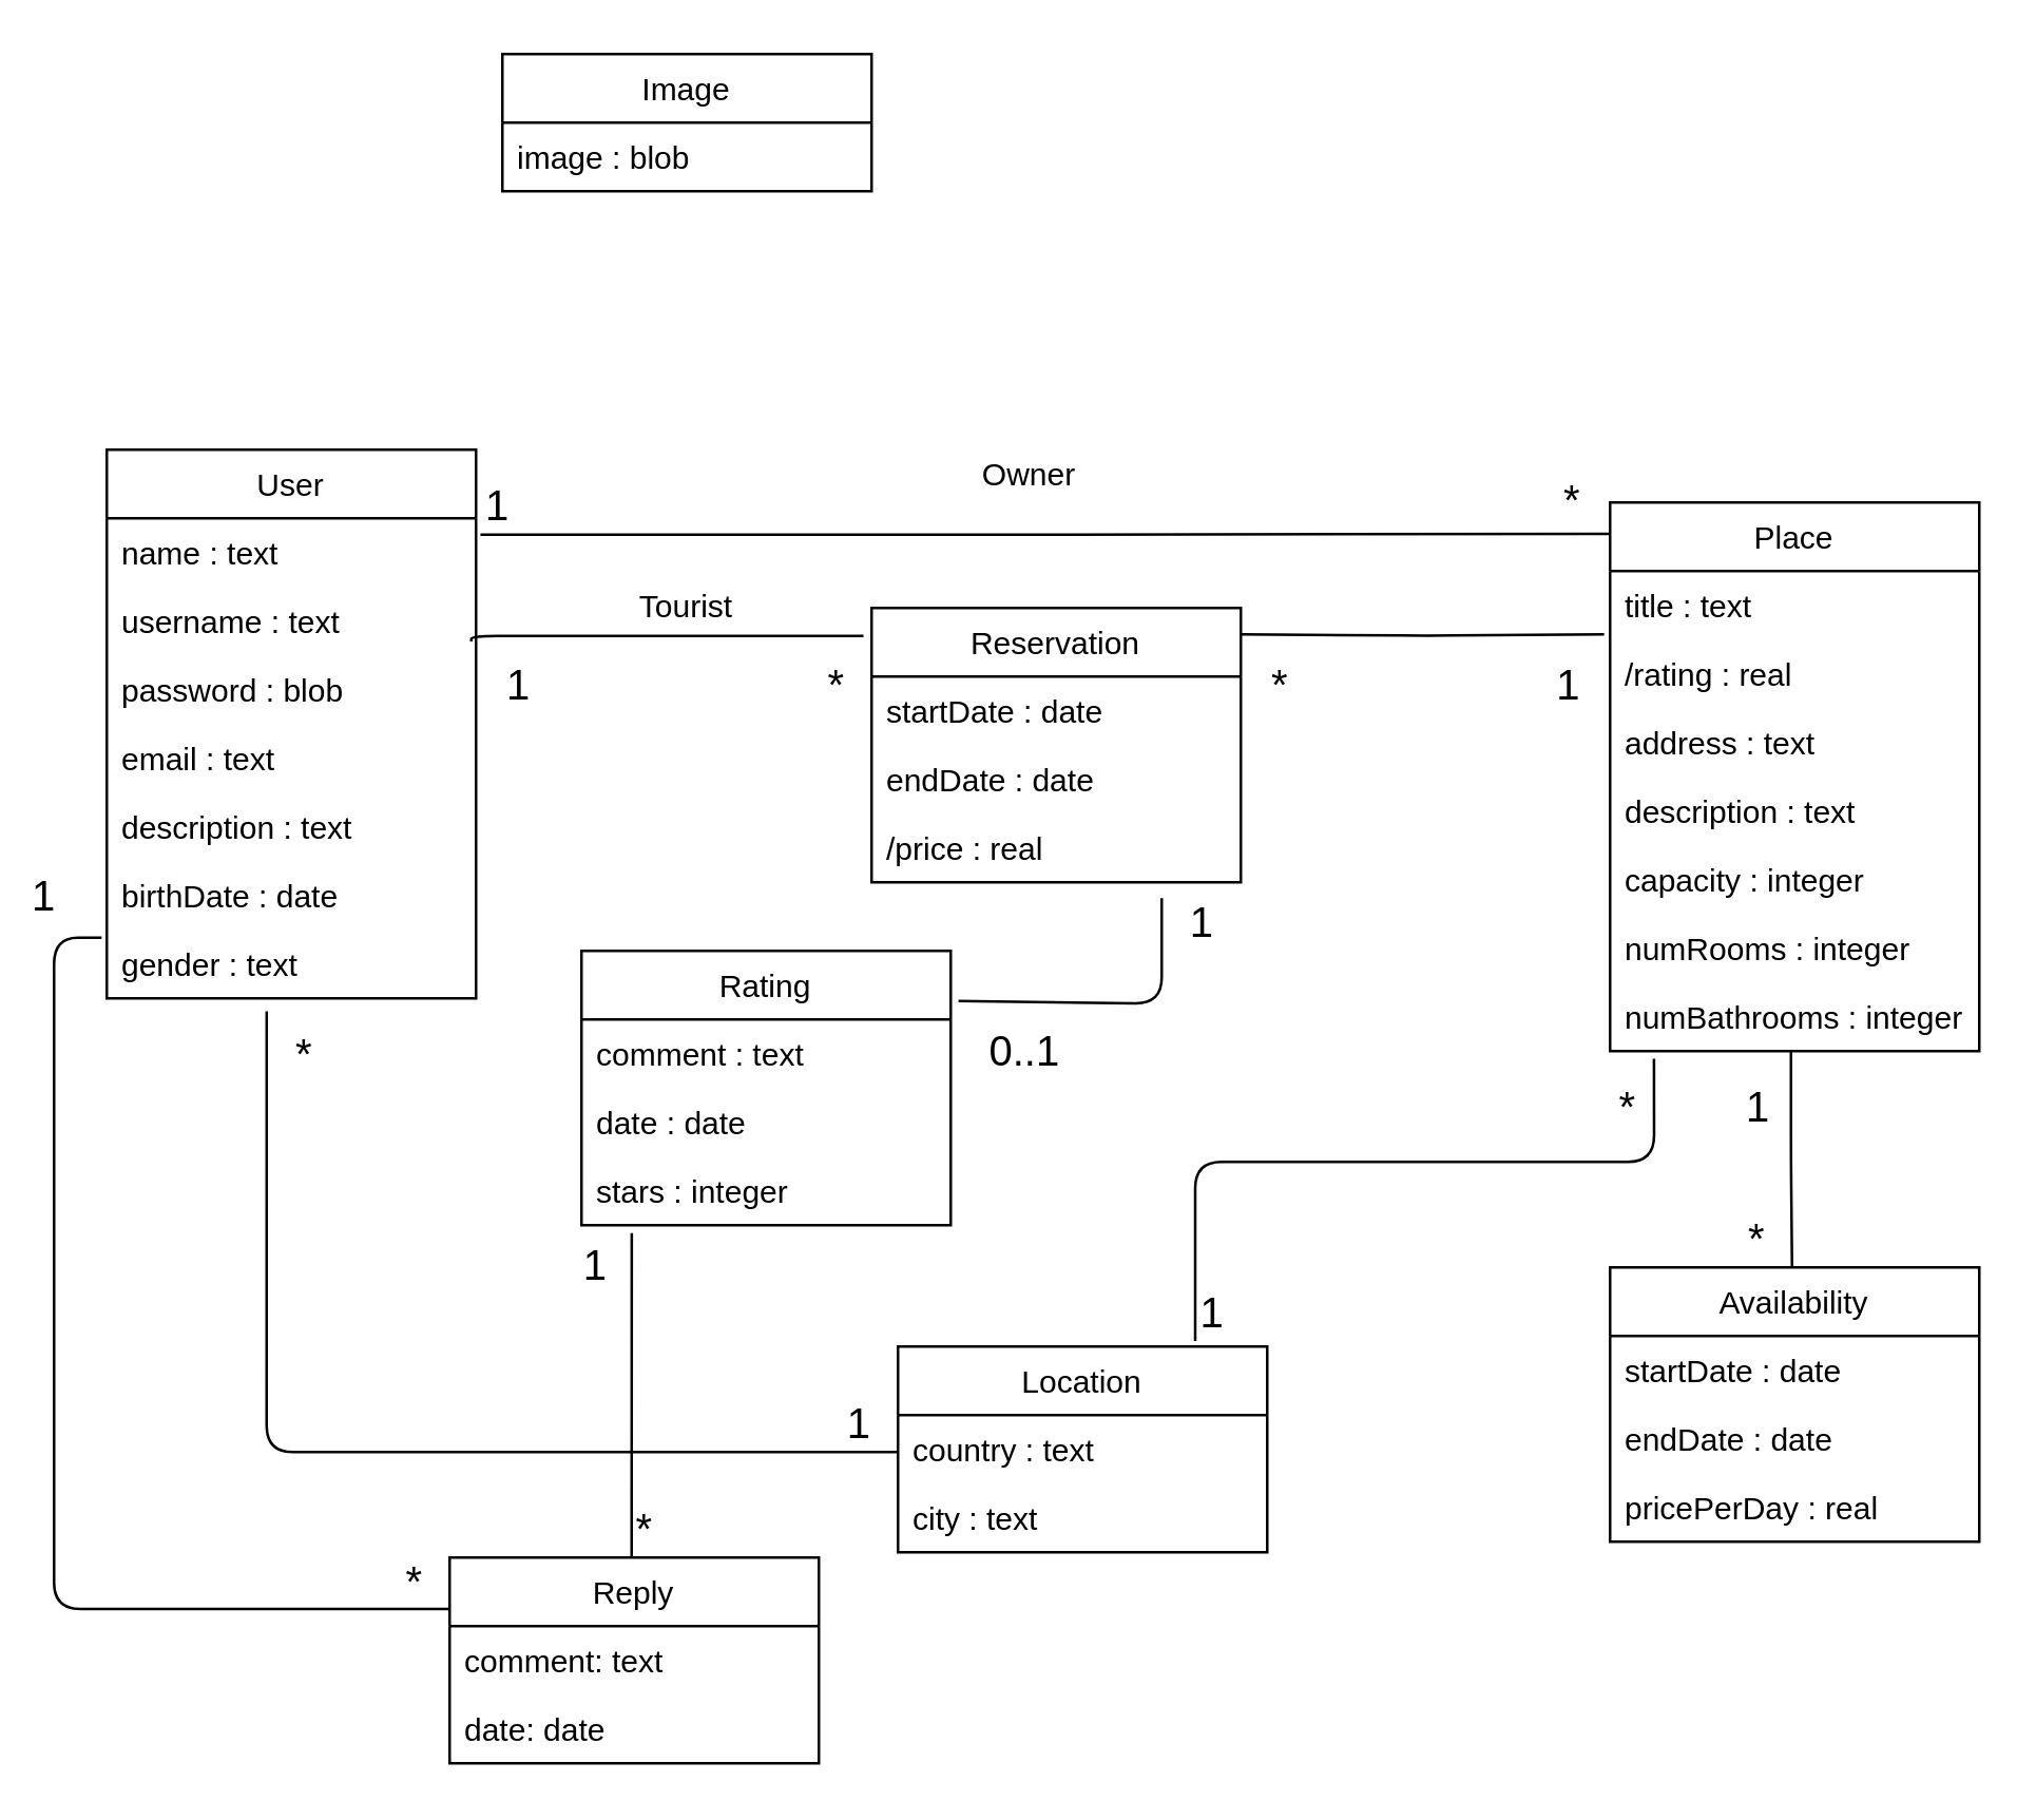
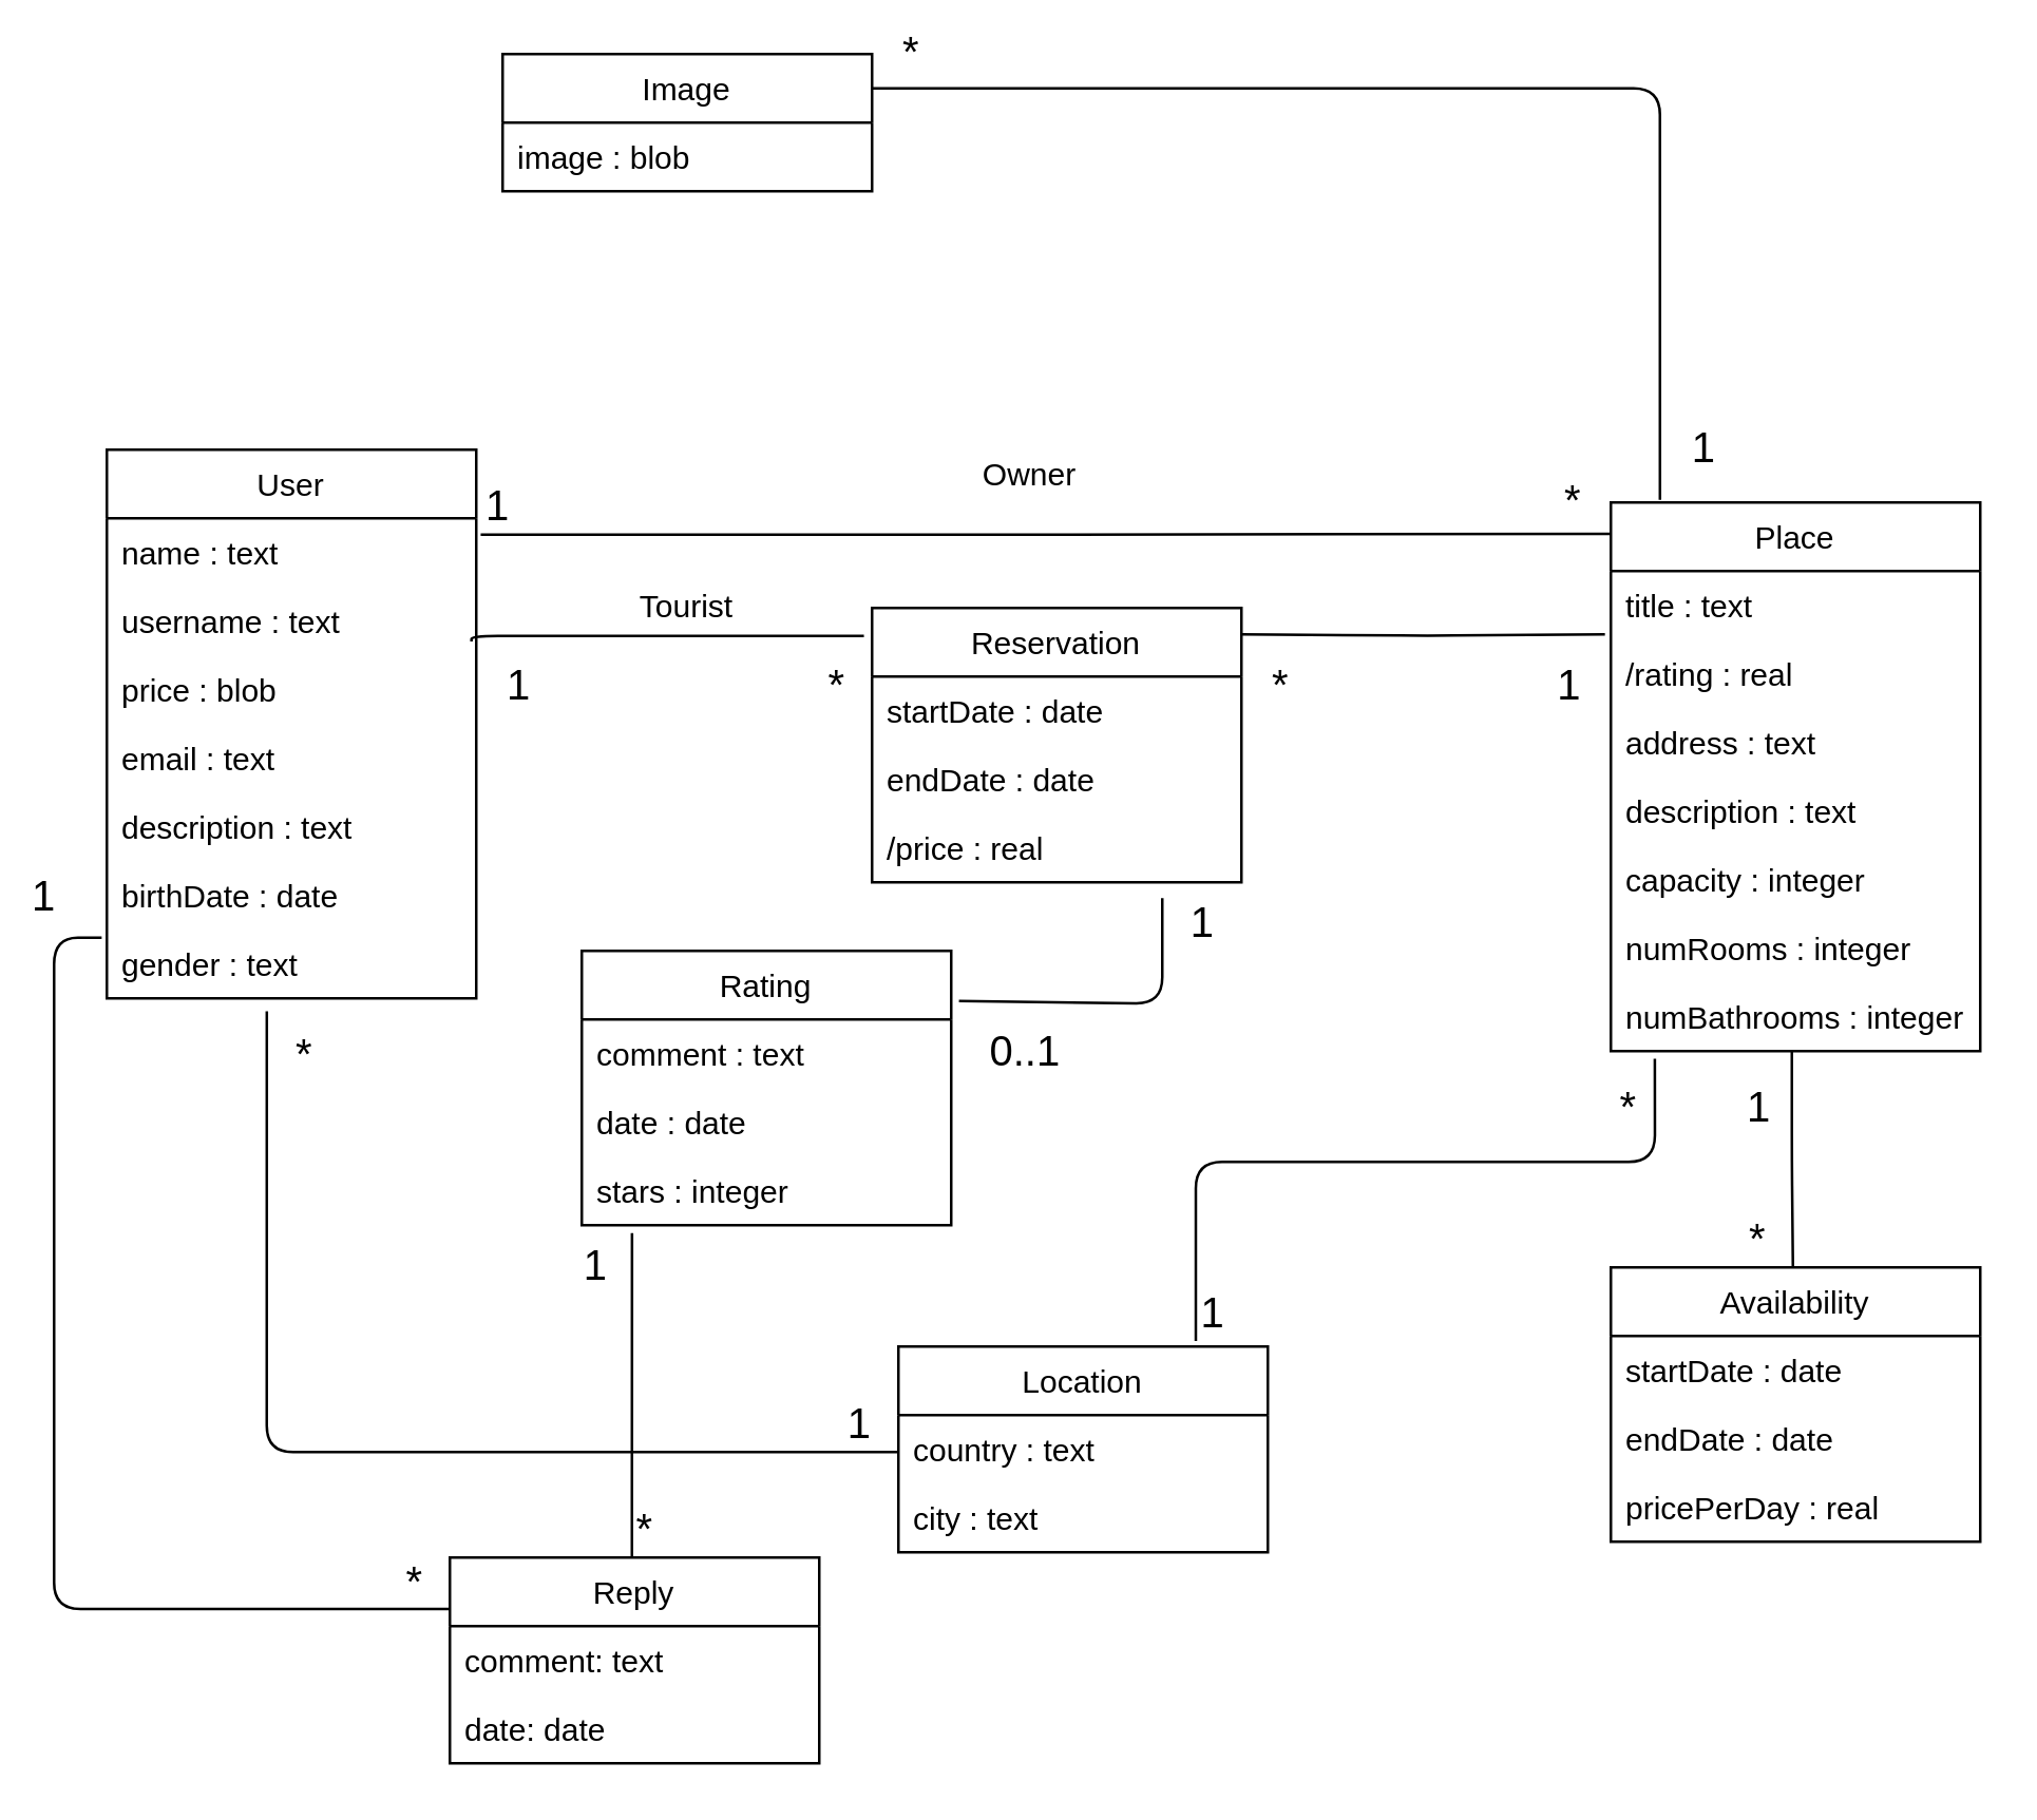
+ <mxCell id="49" value="" style="endArrow=none;html=1;edgeStyle=orthogonalEdgeStyle;exitX=1;exitY=0.25;exitDx=0;exitDy=0;entryX=0.133;entryY=-0.005;entryDx=0;entryDy=0;entryPerimeter=0;" edge="1" parent="1" source="21" target="10"><mxGeometry relative="1" as="geometry"><mxPoint x="380" y="40" as="sourcePoint" /><mxPoint x="540" y="40" as="targetPoint" /></mxGeometry></mxCell>
+ <mxCell id="50" value="&lt;font style=&quot;font-size: 16px&quot;&gt;*&lt;/font&gt;" style="resizable=0;html=1;align=left;verticalAlign=bottom;labelBackgroundColor=#ffffff;fontSize=10;" connectable="0" vertex="1" parent="49"><mxGeometry x="-1" relative="1" as="geometry"><mxPoint x="10" y="-3" as="offset" /></mxGeometry></mxCell>
+ <mxCell id="51" value="&lt;font style=&quot;font-size: 16px&quot;&gt;1&lt;/font&gt;" style="resizable=0;html=1;align=right;verticalAlign=bottom;labelBackgroundColor=#ffffff;fontSize=10;" connectable="0" vertex="1" parent="49"><mxGeometry x="1" relative="1" as="geometry"><mxPoint x="21" y="-9" as="offset" /></mxGeometry></mxCell>
- <mxCell id="5" value="password : blob" style="text;strokeColor=none;fillColor=none;align=left;verticalAlign=top;spacingLeft=4;spacingRight=4;overflow=hidden;rotatable=0;points=[[0,0.5],[1,0.5]];portConstraint=eastwest;" vertex="1" parent="2"><mxGeometry y="78" width="140" height="26" as="geometry" /></mxCell>
+ <mxCell id="5" value="price : blob" style="text;strokeColor=none;fillColor=none;align=left;verticalAlign=top;spacingLeft=4;spacingRight=4;overflow=hidden;rotatable=0;points=[[0,0.5],[1,0.5]];portConstraint=eastwest;" vertex="1" parent="2"><mxGeometry y="78" width="140" height="26" as="geometry" /></mxCell>
